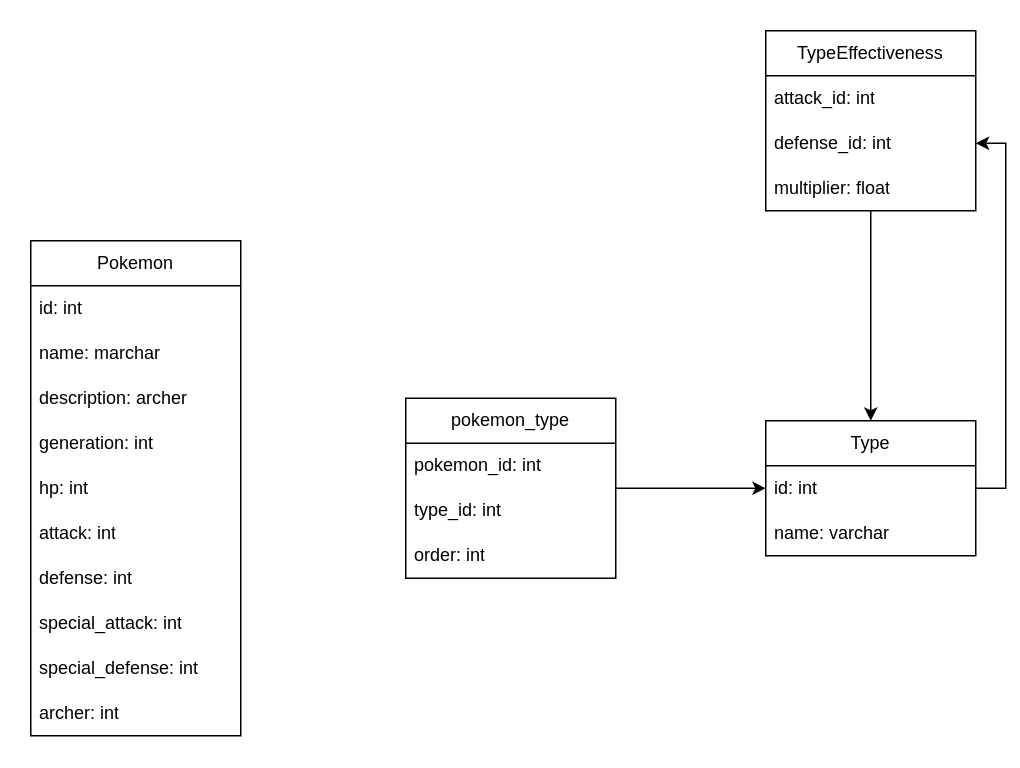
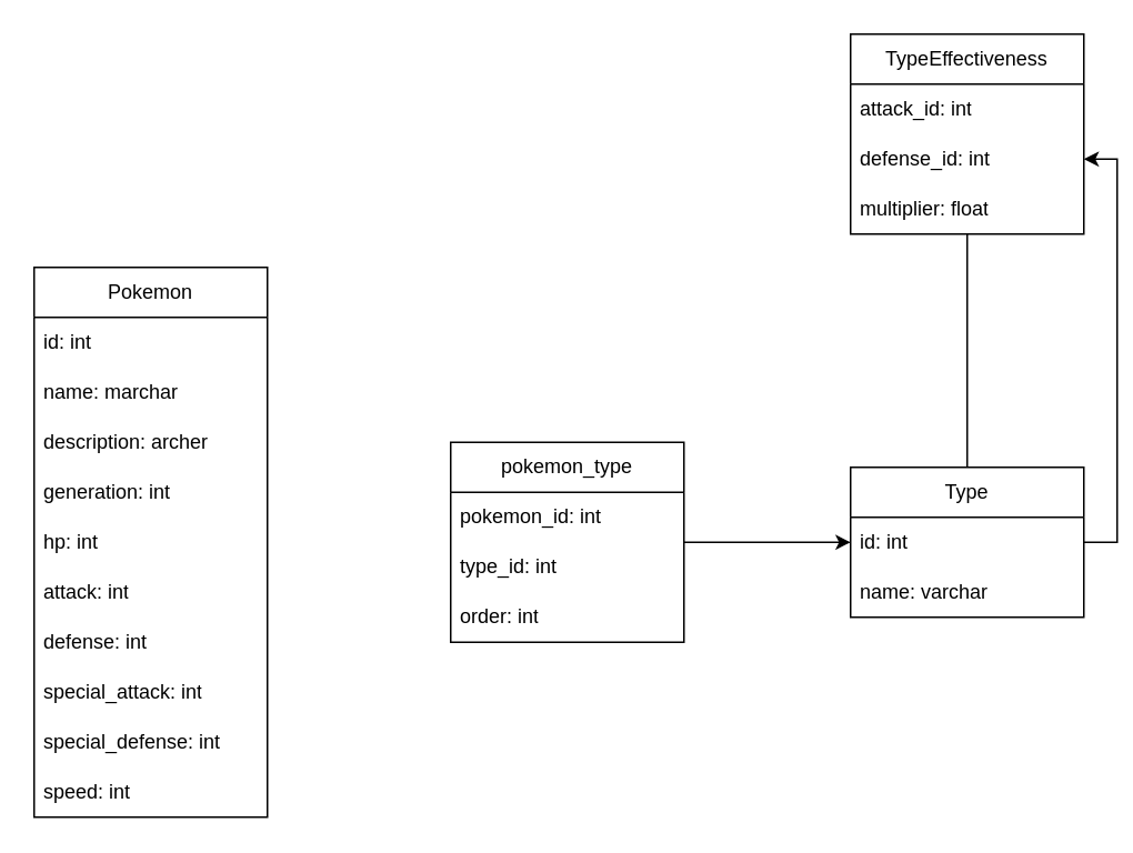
- <mxCell id="6" style="edgeStyle=orthogonalEdgeStyle;rounded=0;orthogonalLoop=1;jettySize=auto;html=1;entryX=0.5;entryY=0;entryDx=0;entryDy=0;" edge="1" parent="1" source="7" target="3"><mxGeometry relative="1" as="geometry" /></mxCell>
+ <mxCell id="6" style="edgeStyle=orthogonalEdgeStyle;rounded=0;orthogonalLoop=1;jettySize=auto;html=1;entryX=0.5;entryY=0;entryDx=0;entryDy=0;endArrow=none;" edge="1" parent="1" source="7" target="3"><mxGeometry relative="1" as="geometry" /></mxCell>
- <mxCell id="21" value="archer: int" style="text;strokeColor=none;fillColor=none;align=left;verticalAlign=middle;spacingLeft=4;spacingRight=4;overflow=hidden;points=[[0,0.5],[1,0.5]];portConstraint=eastwest;rotatable=0;whiteSpace=wrap;html=1;" vertex="1" parent="11"><mxGeometry y="300" width="140" height="30" as="geometry" /></mxCell>
+ <mxCell id="21" value="speed: int" style="text;strokeColor=none;fillColor=none;align=left;verticalAlign=middle;spacingLeft=4;spacingRight=4;overflow=hidden;points=[[0,0.5],[1,0.5]];portConstraint=eastwest;rotatable=0;whiteSpace=wrap;html=1;" vertex="1" parent="11"><mxGeometry y="300" width="140" height="30" as="geometry" /></mxCell>
